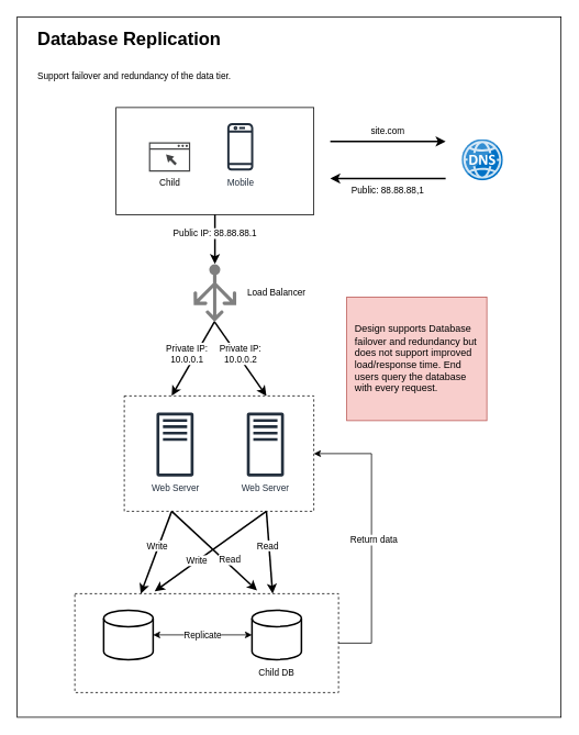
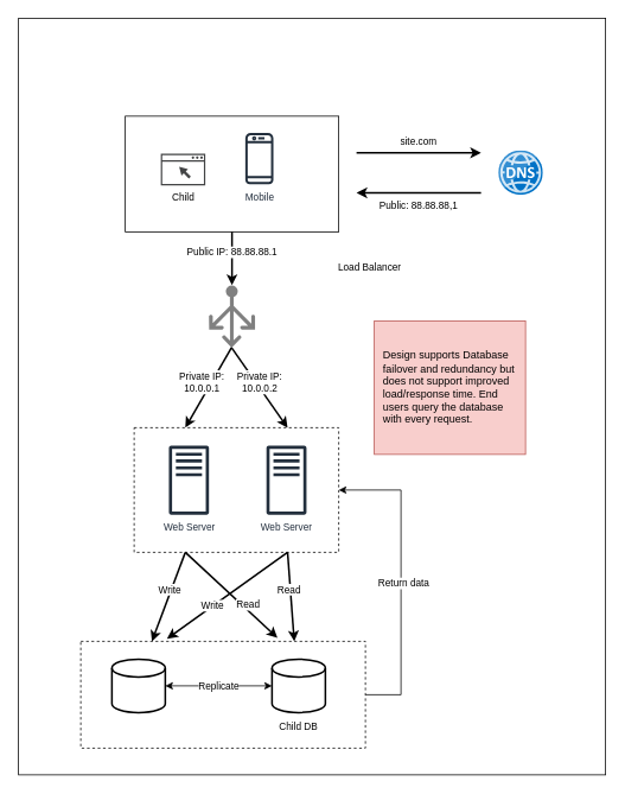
- <mxCell id="44" value="&lt;h1&gt;&lt;span style=&quot;background-color: initial;&quot;&gt;Database Replication&lt;/span&gt;&lt;/h1&gt;&lt;h1&gt;&lt;span style=&quot;background-color: initial; font-size: 11px; font-weight: normal;&quot;&gt;Support failover and redundancy of the data tier.&lt;/span&gt;&lt;br&gt;&lt;/h1&gt;" style="text;html=1;strokeColor=none;fillColor=none;spacing=5;spacingTop=-20;whiteSpace=wrap;overflow=hidden;rounded=0;fontSize=11;" parent="43" vertex="1"><mxGeometry x="40" y="30" width="400" height="80" as="geometry" /></mxCell>
- <mxCell id="26" value="Load Balancer" style="text;html=1;strokeColor=none;fillColor=none;align=center;verticalAlign=middle;whiteSpace=wrap;rounded=0;fontSize=11;" vertex="1" parent="3"><mxGeometry x="290" y="340" width="90" height="30" as="geometry" /></mxCell>
+ <mxCell id="26" value="Load Balancer" style="text;html=1;strokeColor=none;fillColor=none;align=center;verticalAlign=middle;whiteSpace=wrap;rounded=0;fontSize=11;" vertex="1" parent="3"><mxGeometry x="370" y="285" width="90" height="30" as="geometry" /></mxCell>
